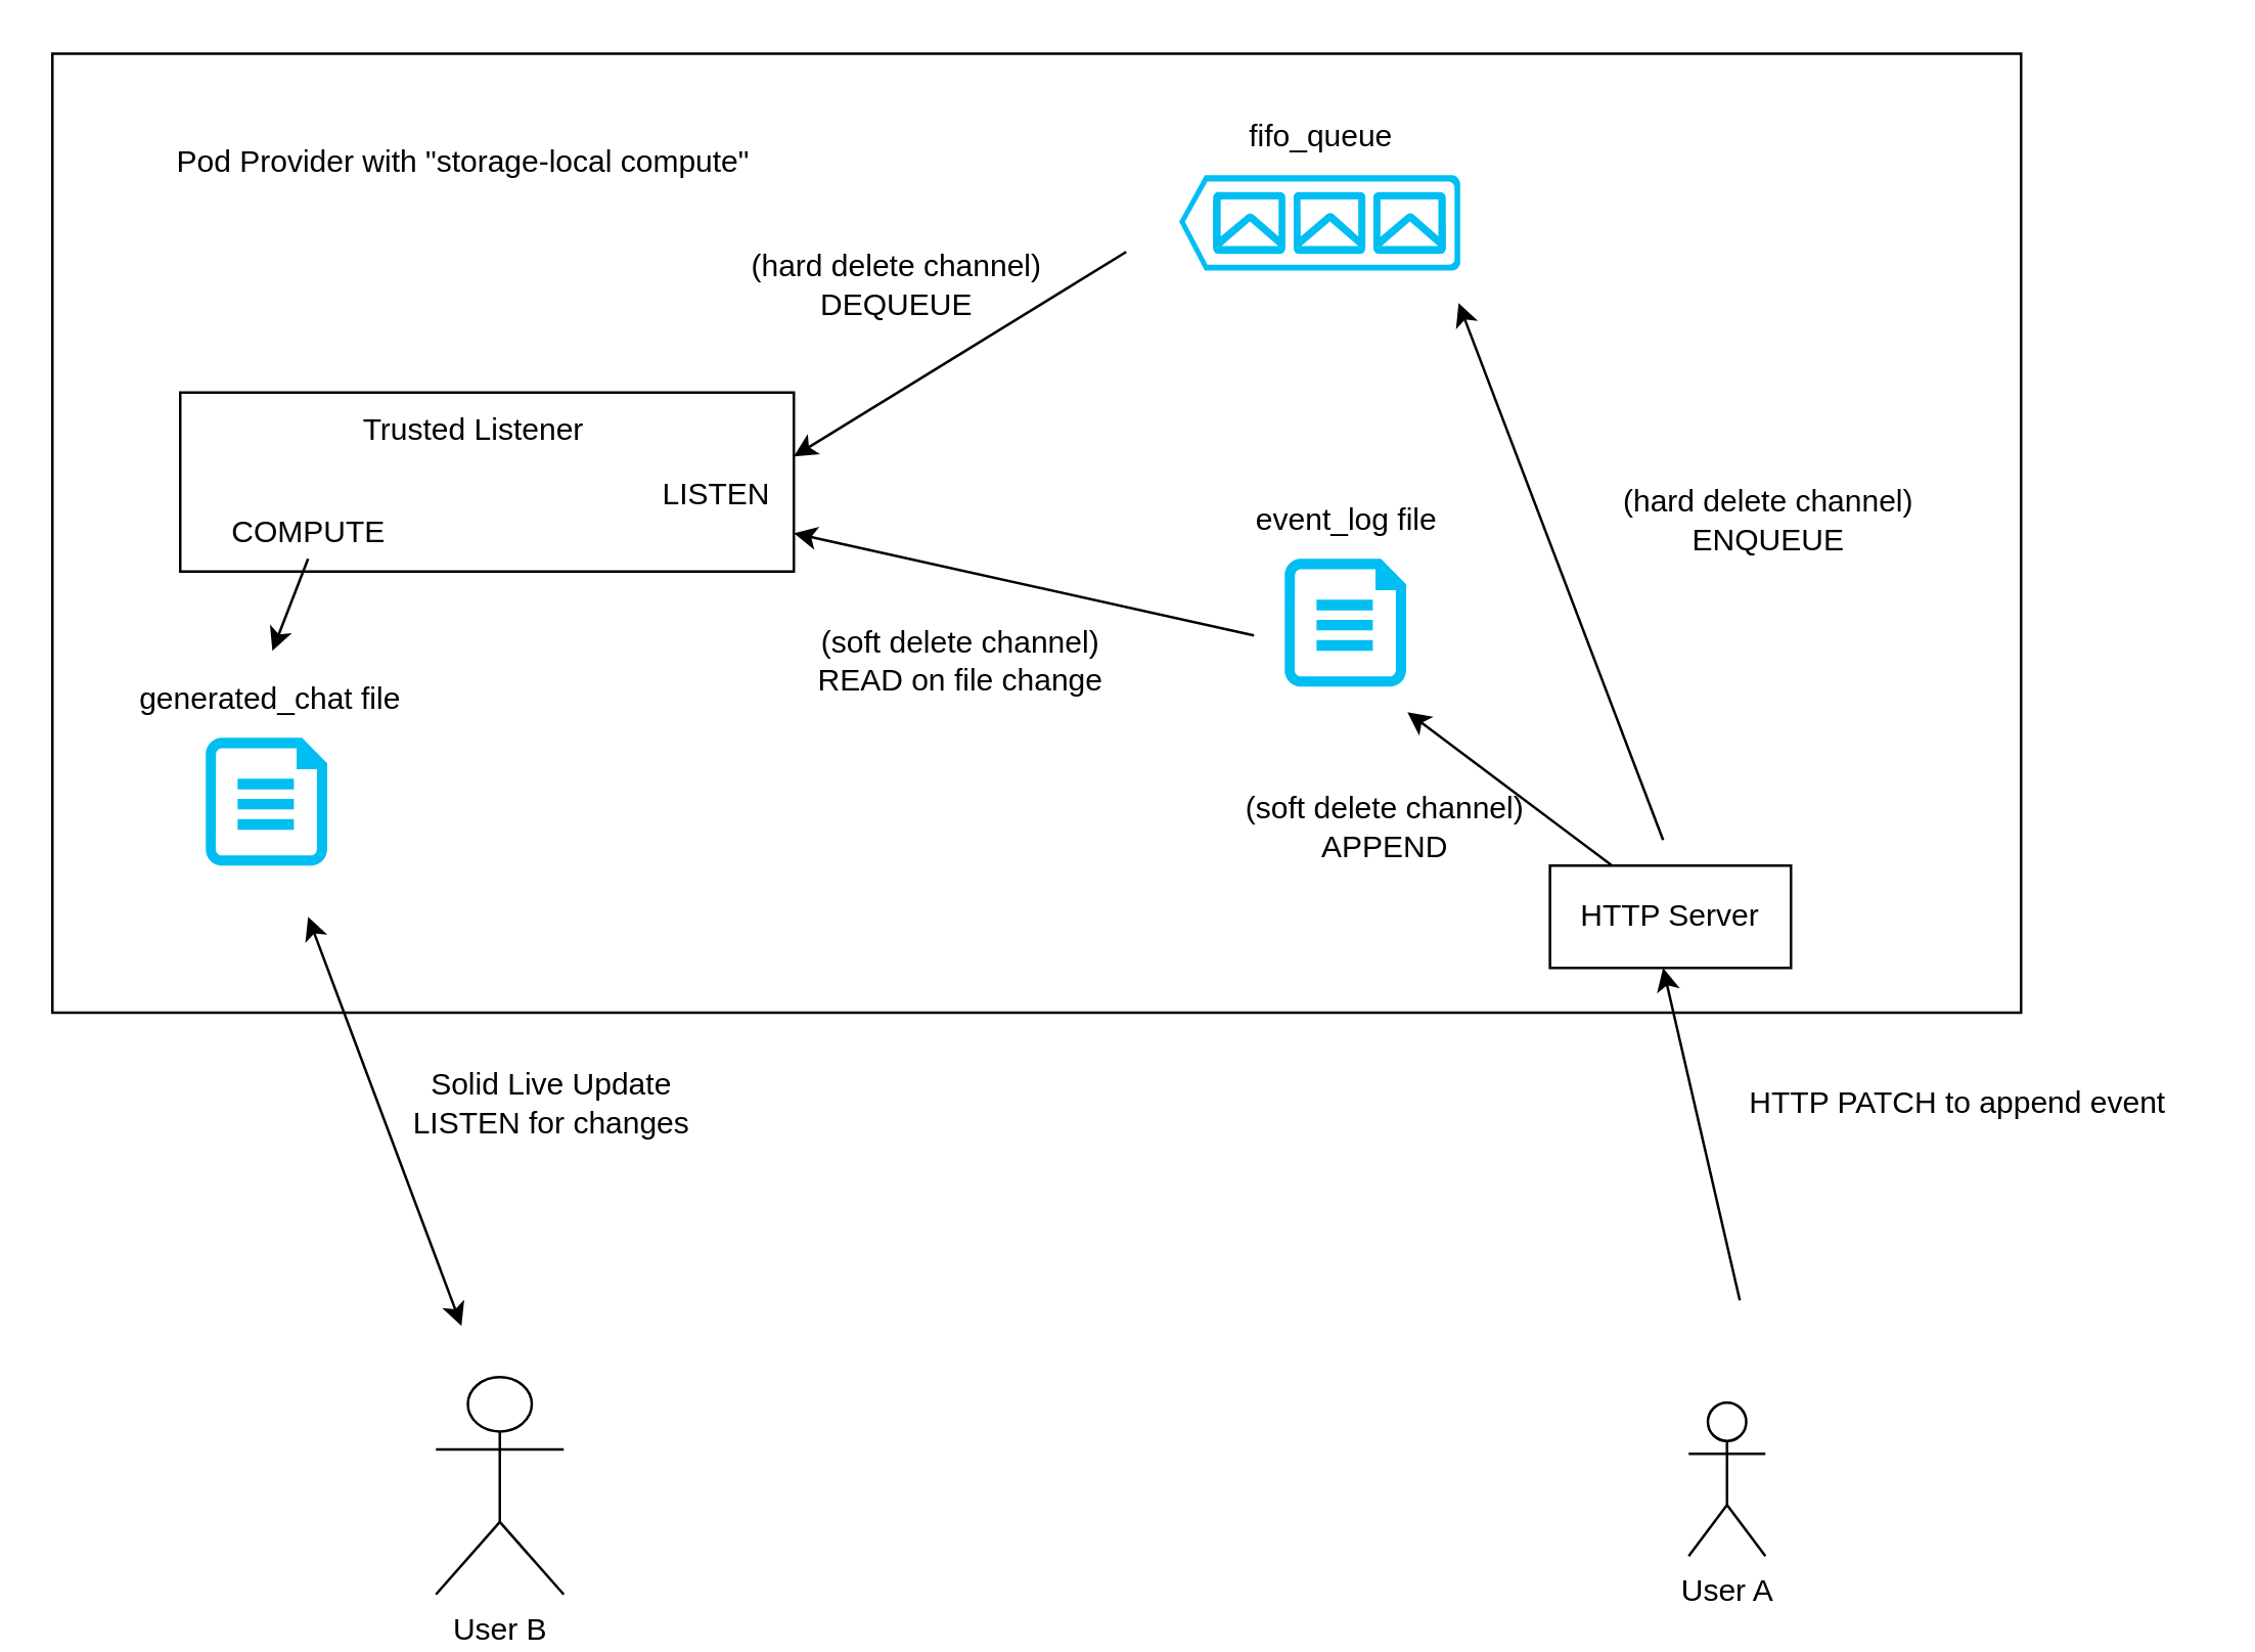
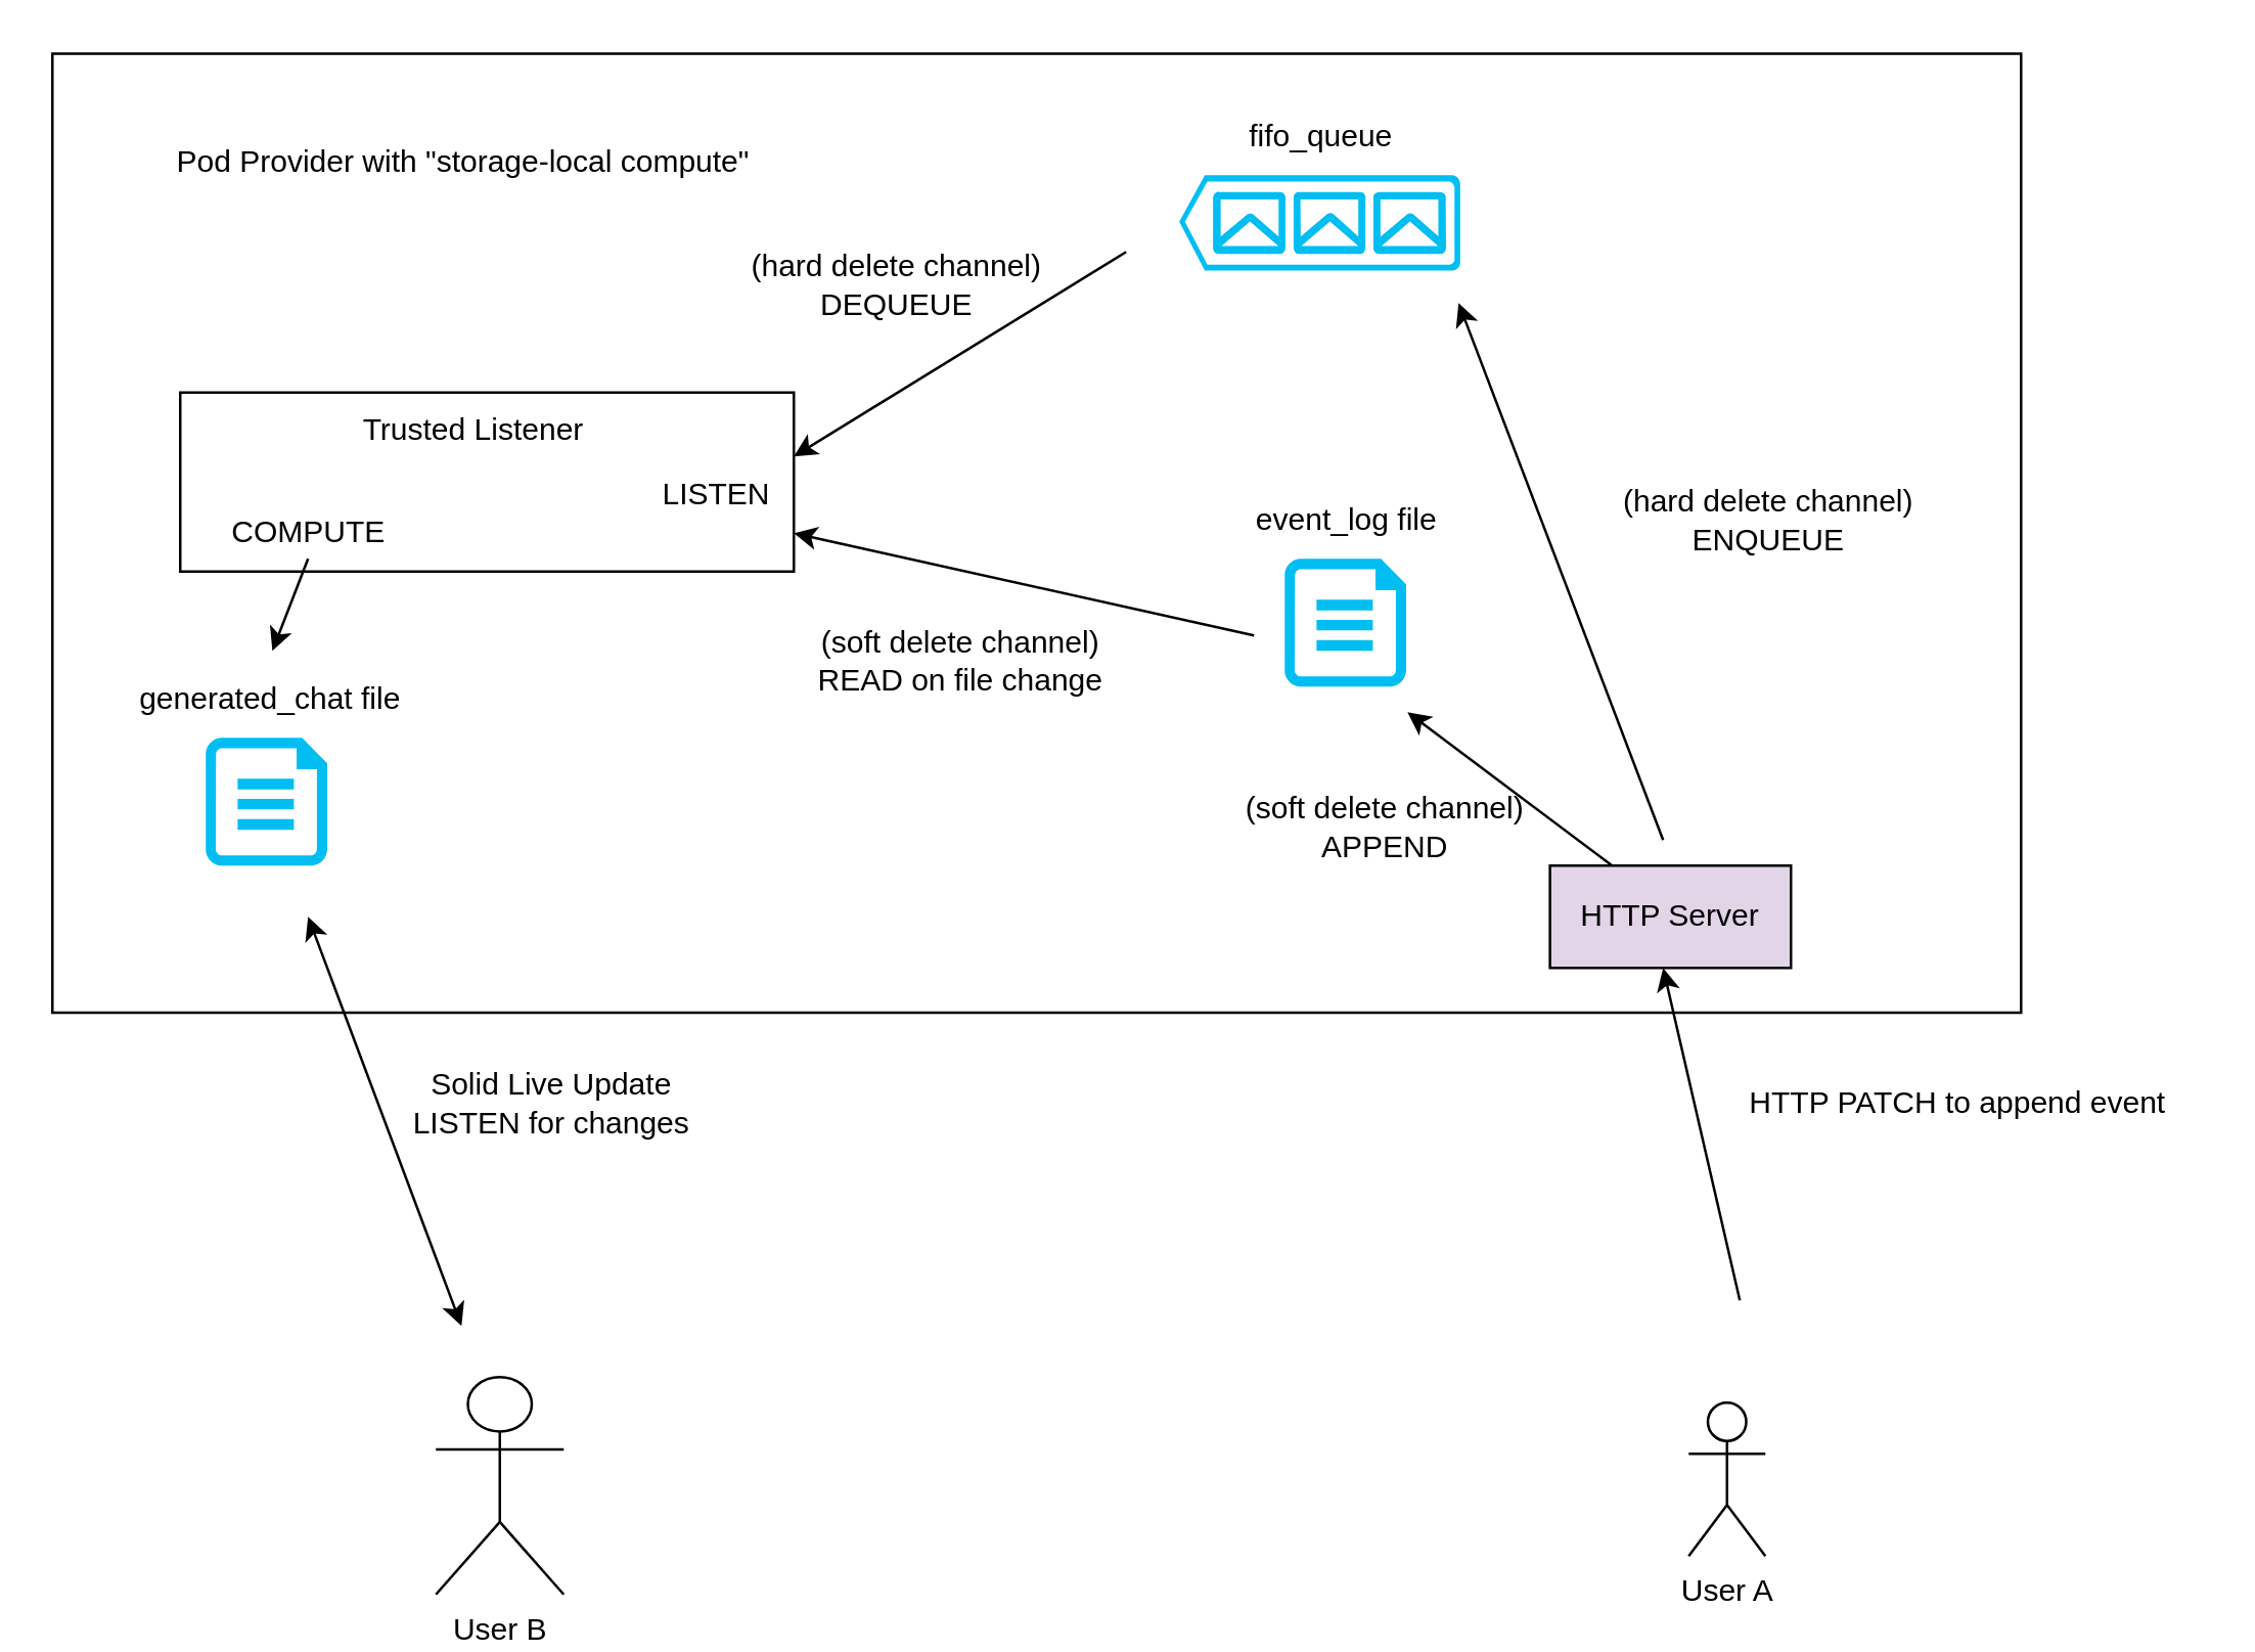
- <mxCell id="16" value="HTTP Server" style="rounded=0;whiteSpace=wrap;html=1;" parent="1" vertex="1"><mxGeometry x="605.75" y="338" width="94.25" height="40" as="geometry" /></mxCell>
+ <mxCell id="16" value="HTTP Server" style="rounded=0;whiteSpace=wrap;html=1;fillColor=#e1d5e7;" parent="1" vertex="1"><mxGeometry x="605.75" y="338" width="94.25" height="40" as="geometry" /></mxCell>
